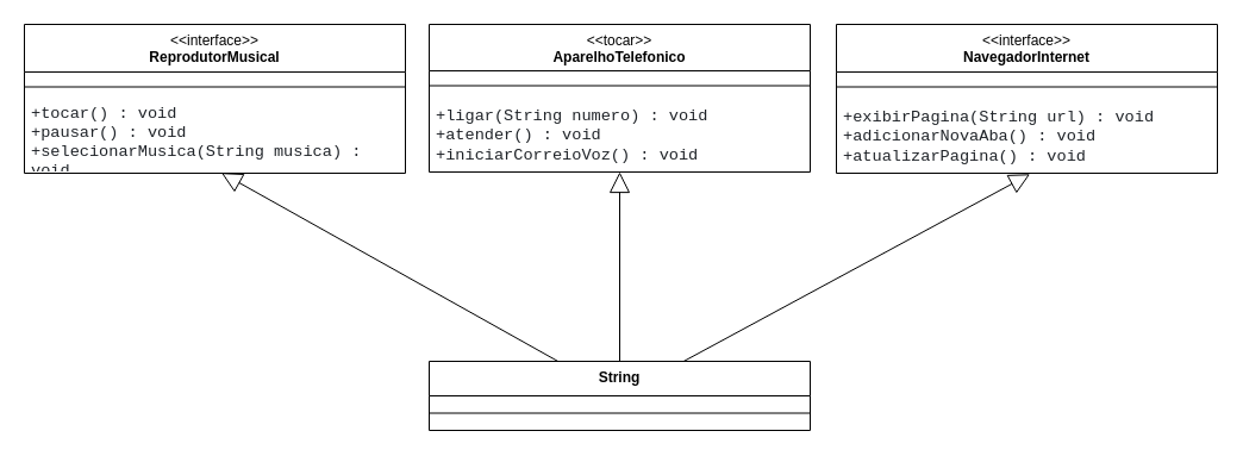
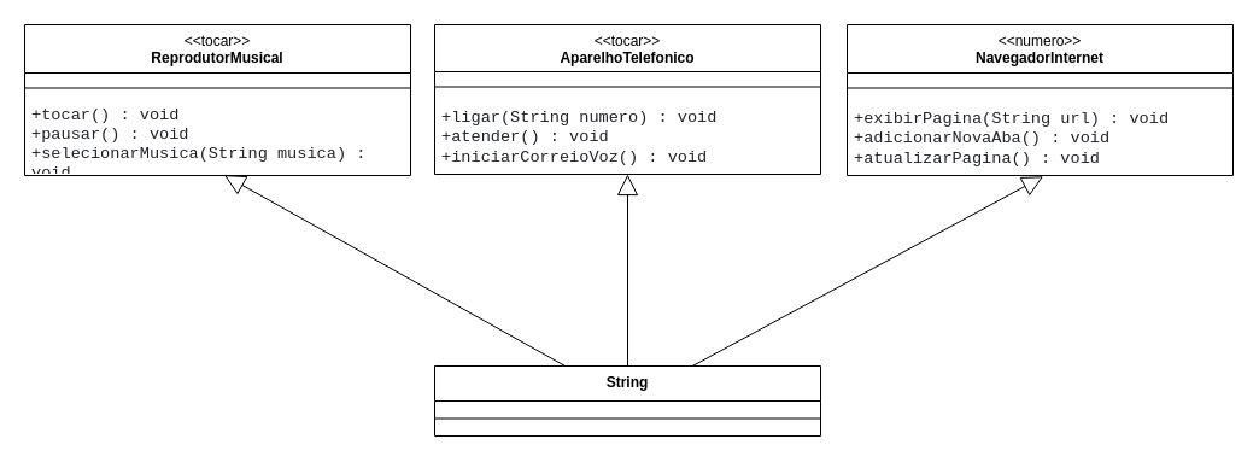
- <mxCell id="2" value="&amp;lt;&amp;lt;interface&amp;gt;&amp;gt;&lt;br&gt;&lt;b&gt;ReprodutorMusical&lt;/b&gt;" style="swimlane;fontStyle=0;align=center;verticalAlign=top;childLayout=stackLayout;horizontal=1;startSize=40;horizontalStack=0;resizeParent=1;resizeParentMax=0;resizeLast=0;collapsible=0;marginBottom=0;html=1;whiteSpace=wrap;" vertex="1" parent="1"><mxGeometry x="20" y="20" width="320" height="125" as="geometry" /></mxCell>
+ <mxCell id="2" value="&amp;lt;&amp;lt;tocar&amp;gt;&amp;gt;&lt;br&gt;&lt;b&gt;ReprodutorMusical&lt;/b&gt;" style="swimlane;fontStyle=0;align=center;verticalAlign=top;childLayout=stackLayout;horizontal=1;startSize=40;horizontalStack=0;resizeParent=1;resizeParentMax=0;resizeLast=0;collapsible=0;marginBottom=0;html=1;whiteSpace=wrap;" vertex="1" parent="1"><mxGeometry x="20" y="20" width="320" height="125" as="geometry" /></mxCell>
- <mxCell id="8" value="&amp;lt;&amp;lt;interface&amp;gt;&amp;gt;&lt;br&gt;&lt;b&gt;NavegadorInternet&lt;/b&gt;" style="swimlane;fontStyle=0;align=center;verticalAlign=top;childLayout=stackLayout;horizontal=1;startSize=40;horizontalStack=0;resizeParent=1;resizeParentMax=0;resizeLast=0;collapsible=0;marginBottom=0;html=1;whiteSpace=wrap;" vertex="1" parent="1"><mxGeometry x="702" y="20" width="320" height="125" as="geometry" /></mxCell>
+ <mxCell id="8" value="&amp;lt;&amp;lt;numero&amp;gt;&amp;gt;&lt;br&gt;&lt;b&gt;NavegadorInternet&lt;/b&gt;" style="swimlane;fontStyle=0;align=center;verticalAlign=top;childLayout=stackLayout;horizontal=1;startSize=40;horizontalStack=0;resizeParent=1;resizeParentMax=0;resizeLast=0;collapsible=0;marginBottom=0;html=1;whiteSpace=wrap;" vertex="1" parent="1"><mxGeometry x="702" y="20" width="320" height="125" as="geometry" /></mxCell>
